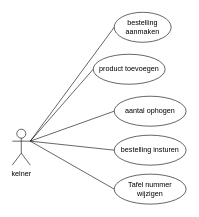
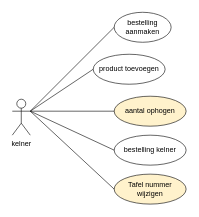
- <mxCell id="5" value="aantal ophogen" style="ellipse;whiteSpace=wrap;html=1;" parent="1" vertex="1"><mxGeometry x="190" y="160" width="120" height="50" as="geometry" /></mxCell>
+ <mxCell id="5" value="aantal ophogen" style="ellipse;whiteSpace=wrap;html=1;fillColor=#fff2cc;" parent="1" vertex="1"><mxGeometry x="190" y="160" width="120" height="50" as="geometry" /></mxCell>
- <mxCell id="2" value="kelner" style="shape=umlActor;verticalLabelPosition=bottom;verticalAlign=top;html=1;outlineConnect=0;" parent="1" vertex="1"><mxGeometry x="20" y="215" width="30" height="60" as="geometry" /></mxCell>
+ <mxCell id="2" value="kelner" style="shape=umlActor;verticalLabelPosition=bottom;verticalAlign=top;html=1;outlineConnect=0;" parent="1" vertex="1"><mxGeometry x="20" y="165" width="30" height="60" as="geometry" /></mxCell>
- <mxCell id="6" value="bestelling insturen" style="ellipse;whiteSpace=wrap;html=1;" parent="1" vertex="1"><mxGeometry x="190" y="225" width="120" height="50" as="geometry" /></mxCell>
+ <mxCell id="6" value="bestelling kelner" style="ellipse;whiteSpace=wrap;html=1;" parent="1" vertex="1"><mxGeometry x="190" y="225" width="120" height="50" as="geometry" /></mxCell>
- <mxCell id="11" value="Tafel nummer wijzigen" style="ellipse;whiteSpace=wrap;html=1;" parent="1" vertex="1"><mxGeometry x="190" y="290" width="120" height="50" as="geometry" /></mxCell>
+ <mxCell id="11" value="Tafel nummer wijzigen" style="ellipse;whiteSpace=wrap;html=1;fillColor=#fff2cc;" parent="1" vertex="1"><mxGeometry x="190" y="290" width="120" height="50" as="geometry" /></mxCell>
